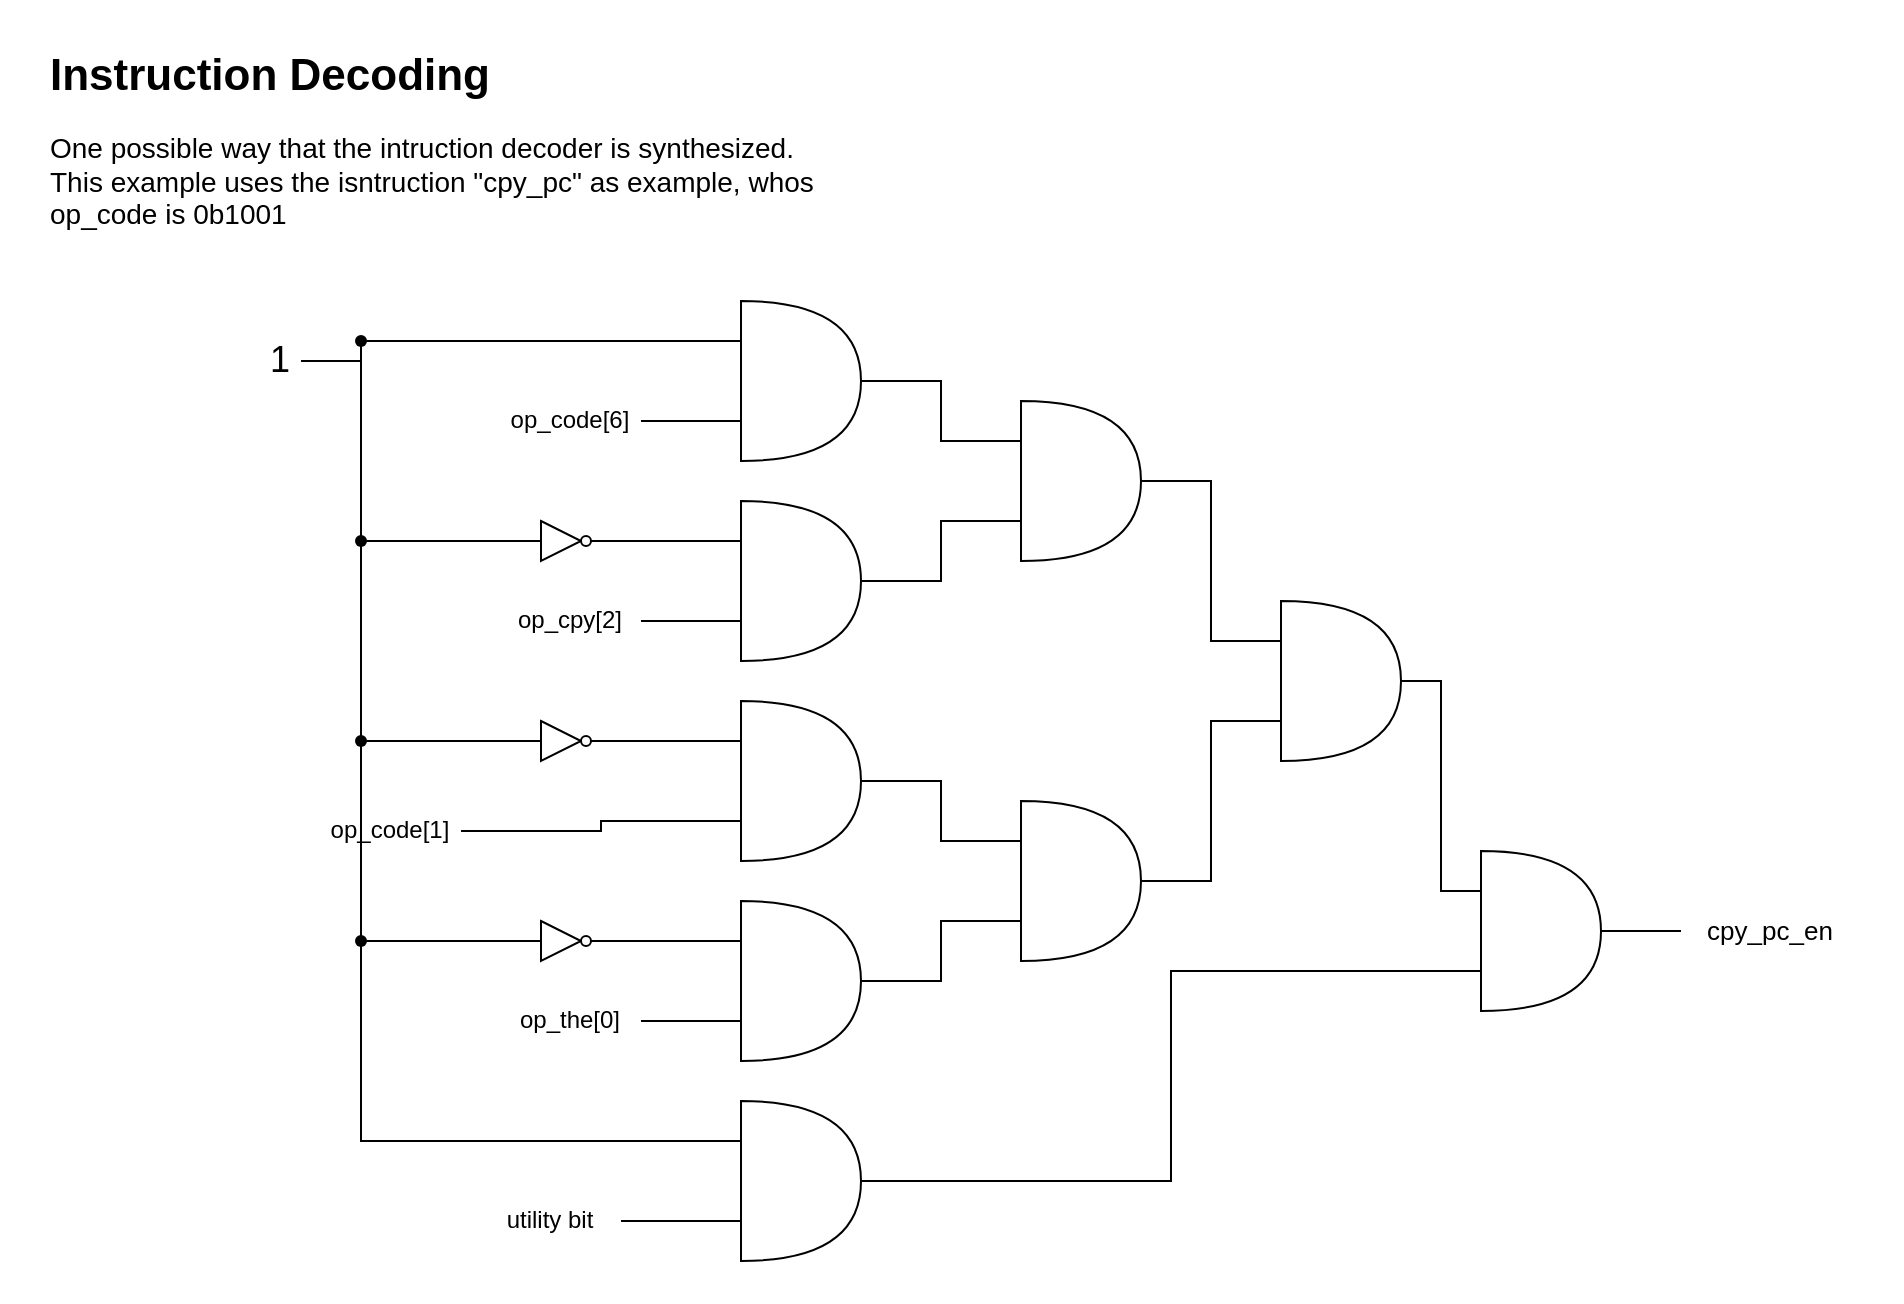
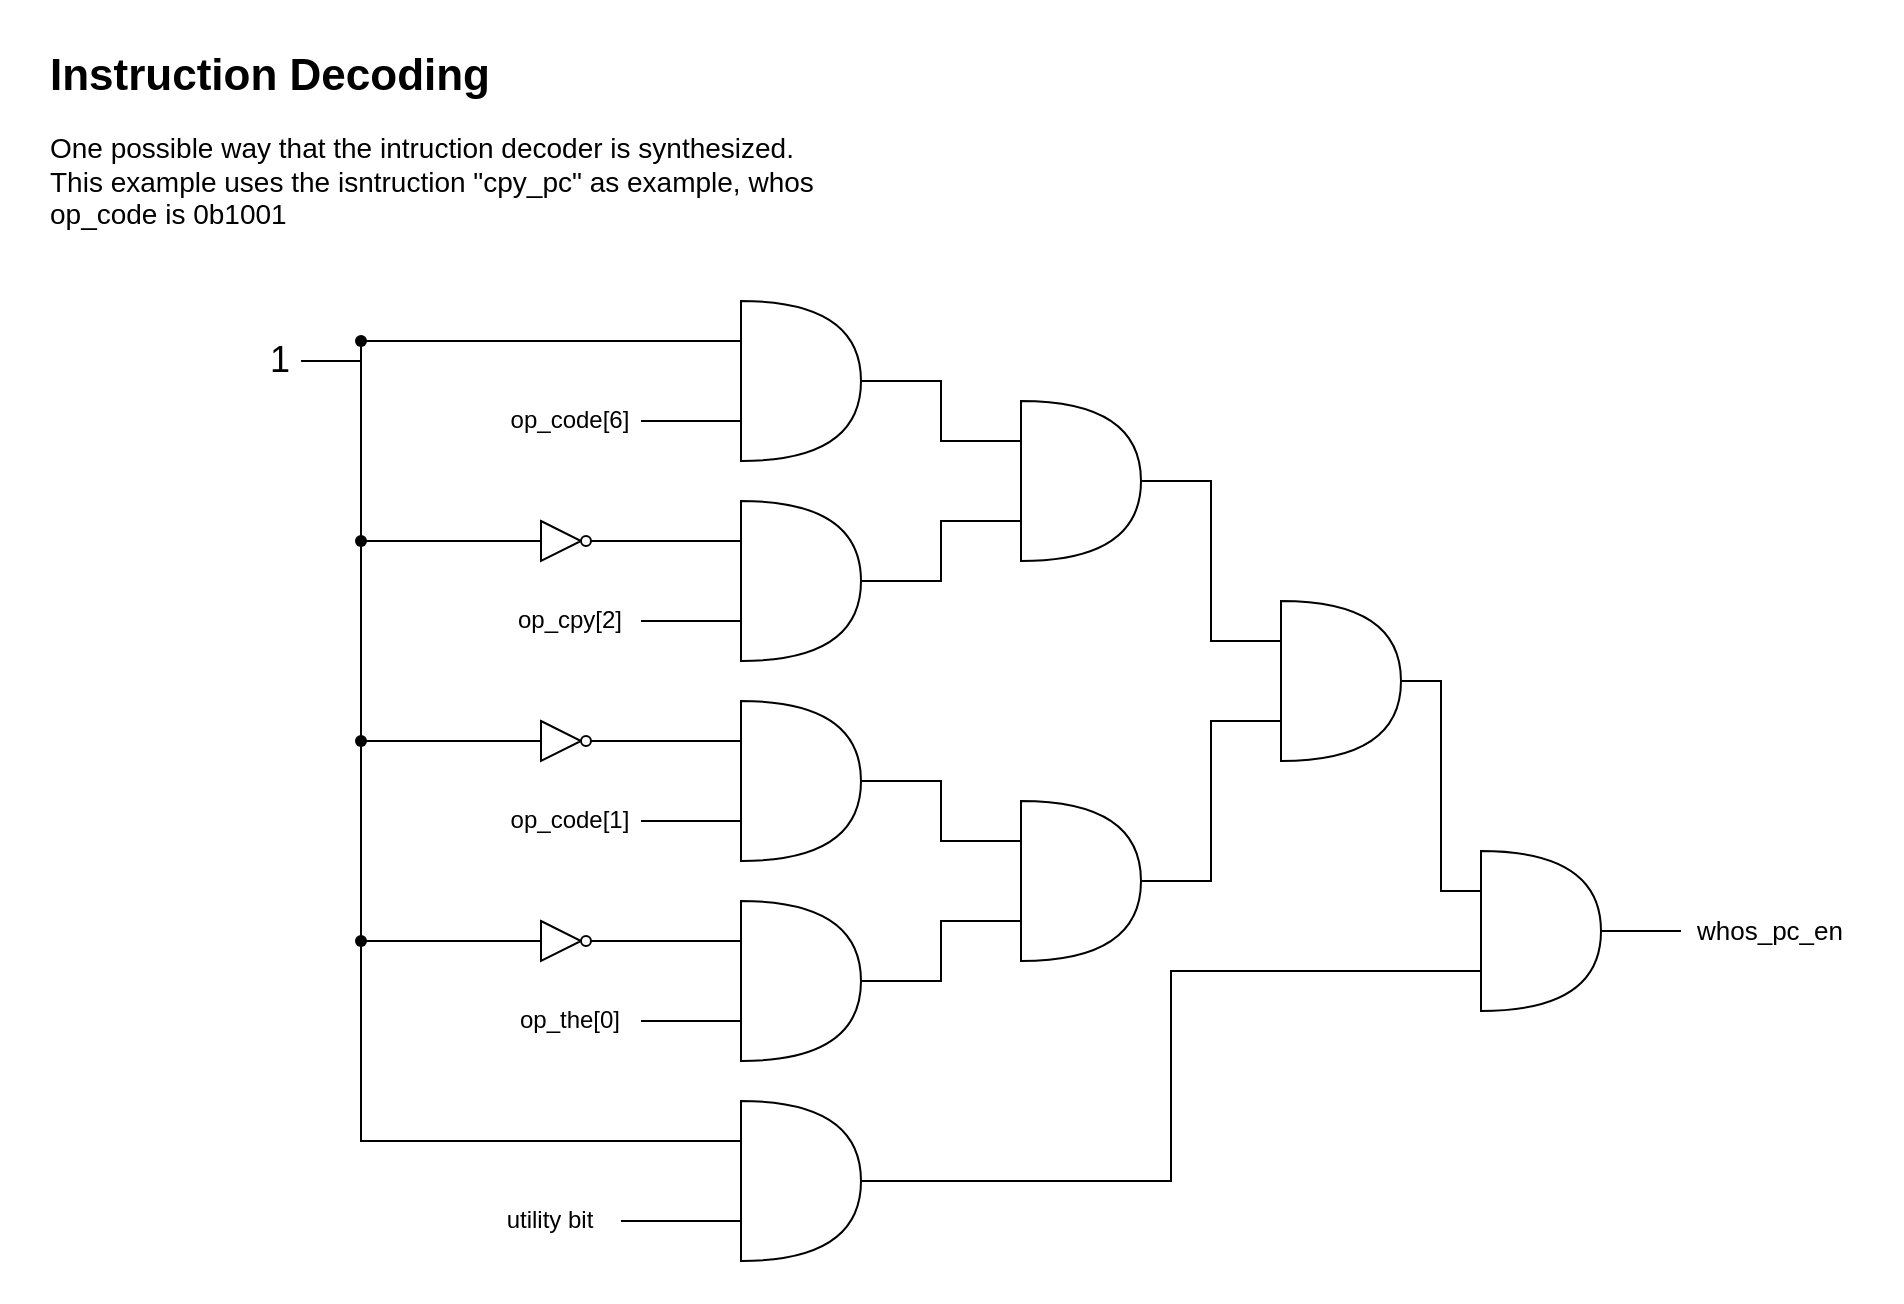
- <mxCell id="26" value="op_code[1]" style="text;html=1;strokeColor=none;fillColor=none;align=center;verticalAlign=middle;whiteSpace=wrap;rounded=0;" vertex="1" parent="1"><mxGeometry x="160" y="400" width="70" height="30" as="geometry" /></mxCell>
+ <mxCell id="26" value="op_code[1]" style="text;html=1;strokeColor=none;fillColor=none;align=center;verticalAlign=middle;whiteSpace=wrap;rounded=0;" vertex="1" parent="1"><mxGeometry x="250" y="395" width="70" height="30" as="geometry" /></mxCell>
- <mxCell id="56" value="&lt;font style=&quot;font-size: 13px;&quot;&gt;cpy_pc_en&lt;/font&gt;" style="text;html=1;strokeColor=none;fillColor=none;align=center;verticalAlign=middle;whiteSpace=wrap;rounded=0;fontSize=11;fontFamily=Helvetica;fontColor=default;" vertex="1" parent="1"><mxGeometry x="840" y="450" width="90" height="30" as="geometry" /></mxCell>
+ <mxCell id="56" value="&lt;font style=&quot;font-size: 13px;&quot;&gt;whos_pc_en&lt;/font&gt;" style="text;html=1;strokeColor=none;fillColor=none;align=center;verticalAlign=middle;whiteSpace=wrap;rounded=0;fontSize=11;fontFamily=Helvetica;fontColor=default;" vertex="1" parent="1"><mxGeometry x="840" y="450" width="90" height="30" as="geometry" /></mxCell>
